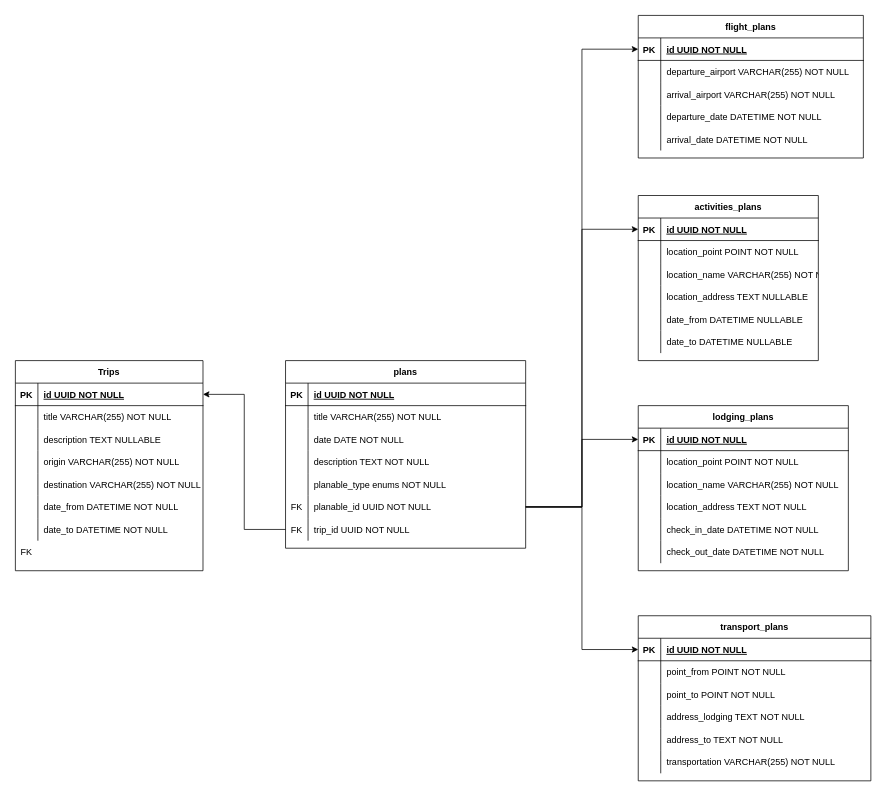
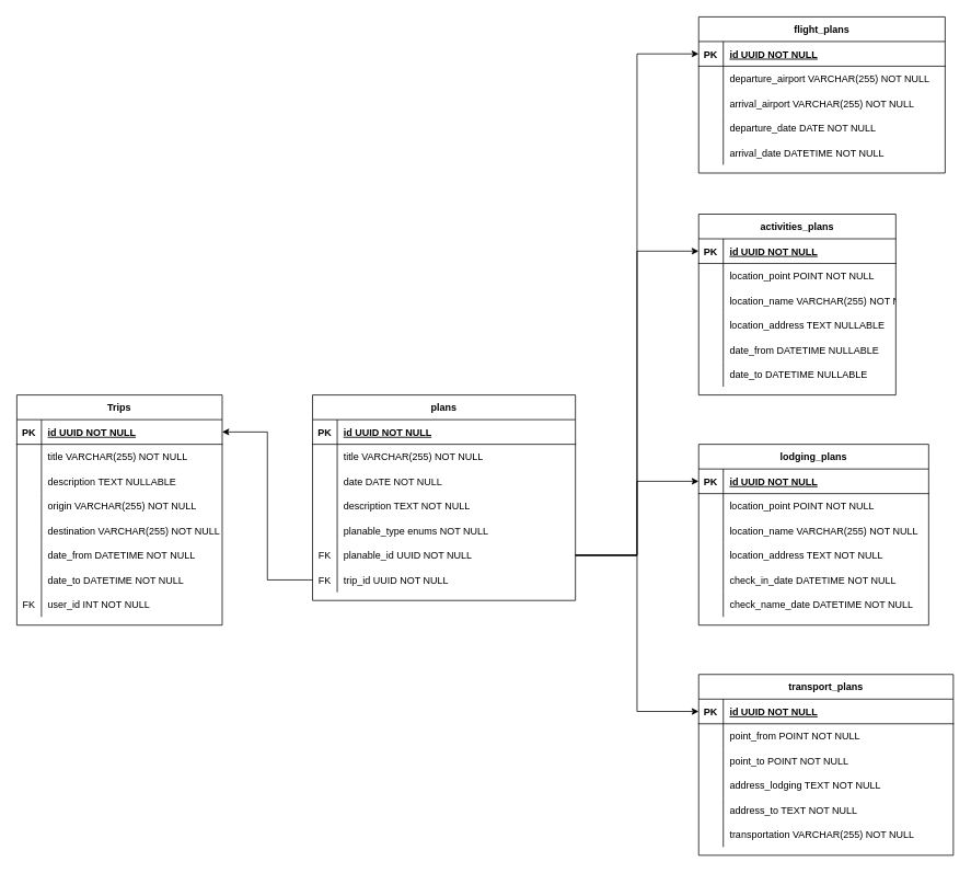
- <mxCell id="61" value="departure_date DATETIME NOT NULL " style="shape=partialRectangle;connectable=0;fillColor=none;top=0;left=0;bottom=0;right=0;align=left;spacingLeft=6;overflow=hidden;" parent="59" vertex="1"><mxGeometry x="30" width="270.0" height="30" as="geometry"><mxRectangle width="270.0" height="30" as="alternateBounds" /></mxGeometry></mxCell>
+ <mxCell id="61" value="departure_date DATE NOT NULL " style="shape=partialRectangle;connectable=0;fillColor=none;top=0;left=0;bottom=0;right=0;align=left;spacingLeft=6;overflow=hidden;" parent="59" vertex="1"><mxGeometry x="30" width="270.0" height="30" as="geometry"><mxRectangle width="270.0" height="30" as="alternateBounds" /></mxGeometry></mxCell>
+ <mxCell id="26" value="user_id INT NOT NULL" style="shape=partialRectangle;connectable=0;fillColor=none;top=0;left=0;bottom=0;right=0;align=left;spacingLeft=6;fontStyle=0;overflow=hidden;" parent="24" vertex="1"><mxGeometry x="30" width="220" height="30" as="geometry"><mxRectangle width="220" height="30" as="alternateBounds" /></mxGeometry></mxCell>
- <mxCell id="83" value="check_out_date DATETIME NOT NULL" style="shape=partialRectangle;connectable=0;fillColor=none;top=0;left=0;bottom=0;right=0;align=left;spacingLeft=6;overflow=hidden;" parent="81" vertex="1"><mxGeometry x="30" width="250" height="30" as="geometry"><mxRectangle width="250" height="30" as="alternateBounds" /></mxGeometry></mxCell>
+ <mxCell id="83" value="check_name_date DATETIME NOT NULL" style="shape=partialRectangle;connectable=0;fillColor=none;top=0;left=0;bottom=0;right=0;align=left;spacingLeft=6;overflow=hidden;" parent="81" vertex="1"><mxGeometry x="30" width="250" height="30" as="geometry"><mxRectangle width="250" height="30" as="alternateBounds" /></mxGeometry></mxCell>
